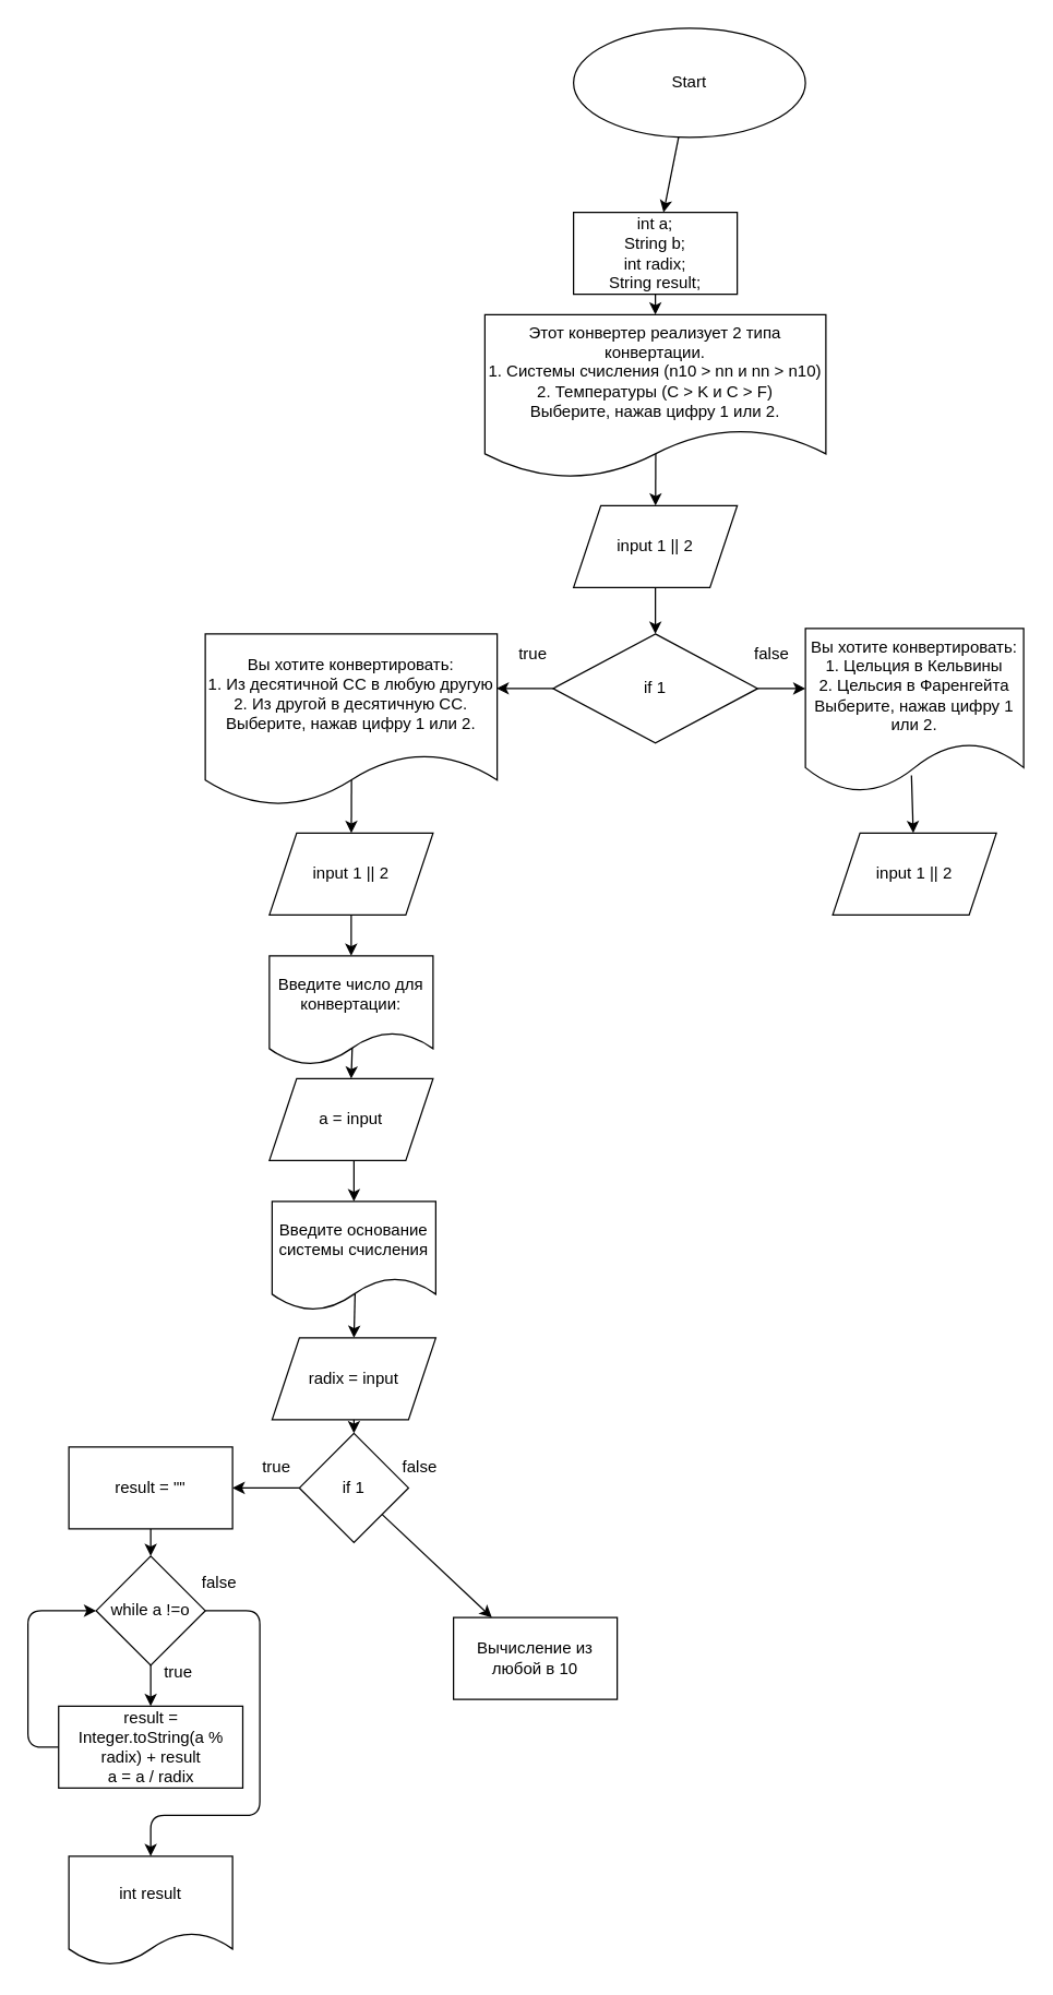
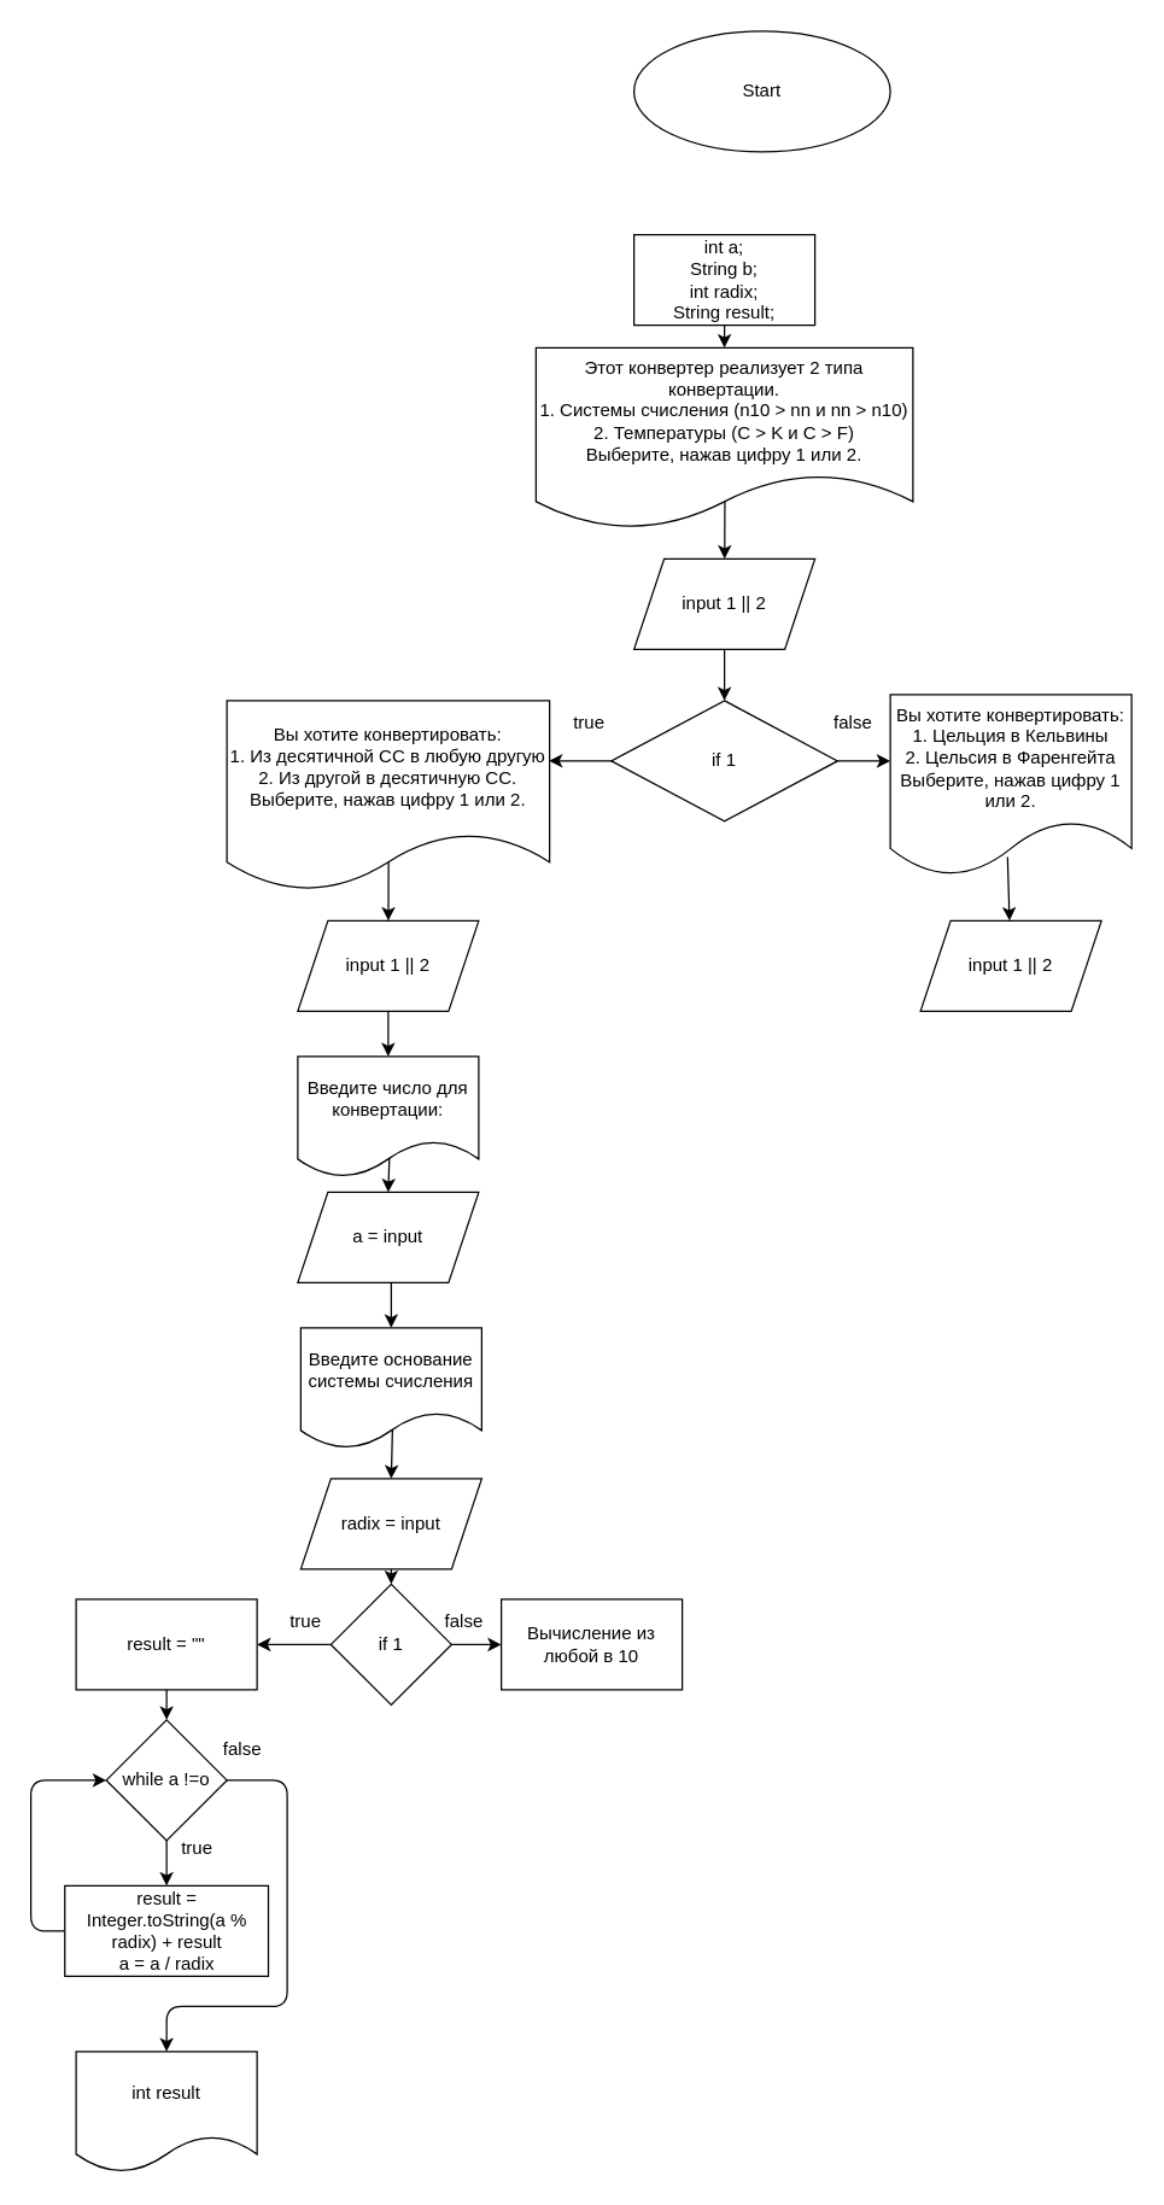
- <mxCell id="2" value="" style="edgeStyle=none;html=1;" parent="1" source="3" target="32" edge="1"><mxGeometry relative="1" as="geometry" /></mxCell>
- <mxCell id="29" value="Вычисление из любой в 10" style="whiteSpace=wrap;html=1;" parent="1" vertex="1"><mxGeometry x="332" y="1185" width="120" height="60" as="geometry" /></mxCell>
+ <mxCell id="29" value="Вычисление из любой в 10" style="whiteSpace=wrap;html=1;" parent="1" vertex="1"><mxGeometry x="332" y="1060" width="120" height="60" as="geometry" /></mxCell>
